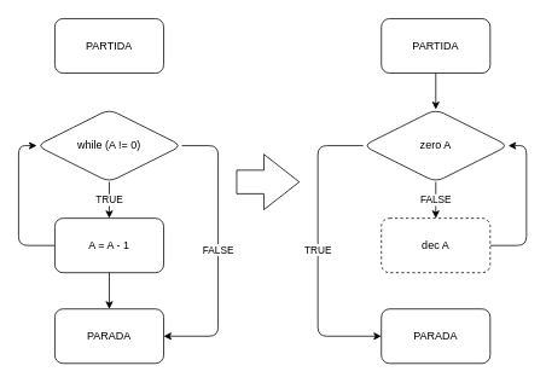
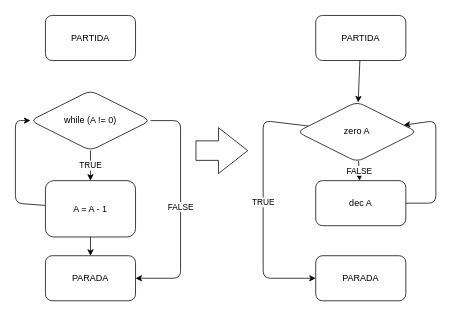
- <mxCell id="6" value="zero A" style="rhombus;whiteSpace=wrap;html=1;rounded=1;" vertex="1" parent="1"><mxGeometry x="400" y="120" width="160" height="80" as="geometry" /></mxCell>
+ <mxCell id="6" value="zero A" style="rhombus;whiteSpace=wrap;html=1;rounded=1;" vertex="1" parent="1"><mxGeometry x="395" y="135" width="160" height="80" as="geometry" /></mxCell>
- <mxCell id="16" value="A = A - 1" style="whiteSpace=wrap;html=1;rounded=1;" vertex="1" parent="1"><mxGeometry x="60" y="240" width="120" height="60" as="geometry" /></mxCell>
+ <mxCell id="16" value="A = A - 1" style="whiteSpace=wrap;html=1;rounded=1;" vertex="1" parent="1"><mxGeometry x="60" y="240" width="120" height="75" as="geometry" /></mxCell>
- <mxCell id="8" value="dec A" style="whiteSpace=wrap;html=1;rounded=1;dashed=1;" vertex="1" parent="1"><mxGeometry x="420" y="240" width="120" height="60" as="geometry" /></mxCell>
+ <mxCell id="8" value="dec A" style="whiteSpace=wrap;html=1;rounded=1;" vertex="1" parent="1"><mxGeometry x="420" y="240" width="120" height="60" as="geometry" /></mxCell>
